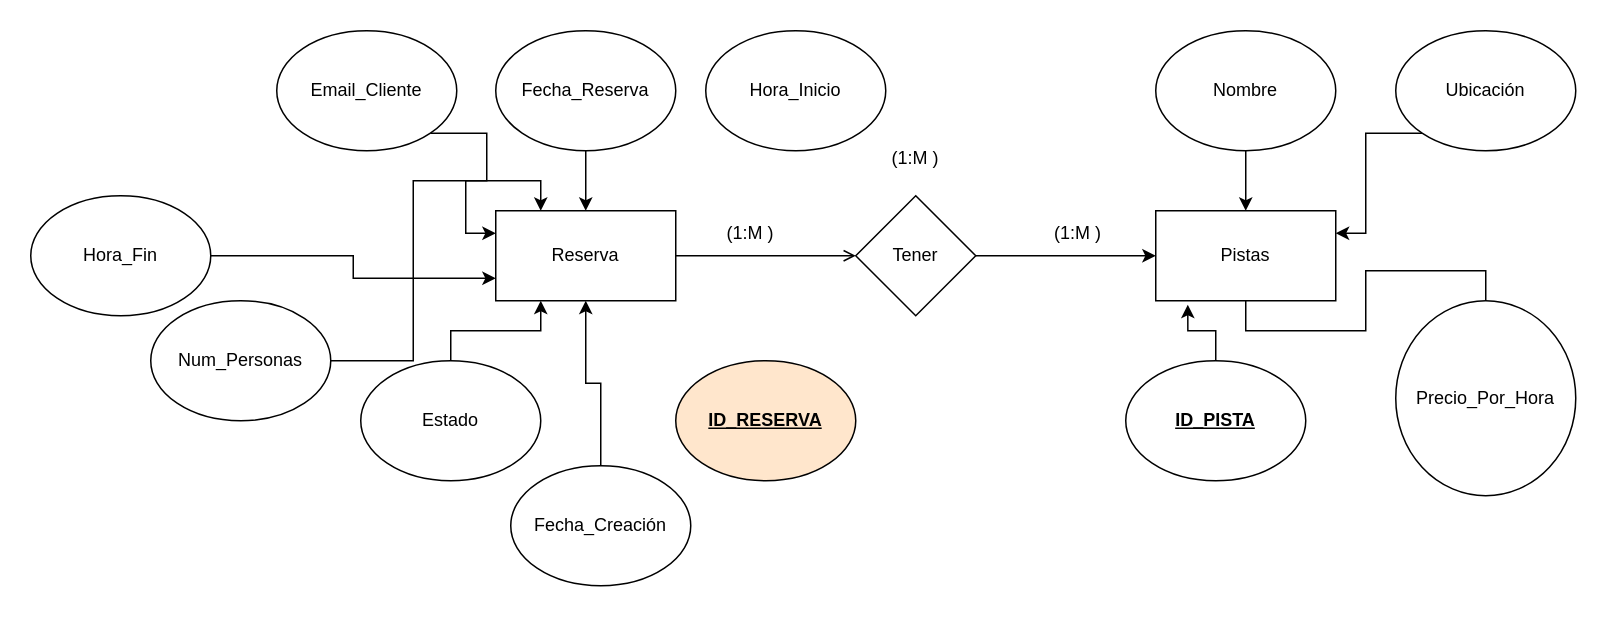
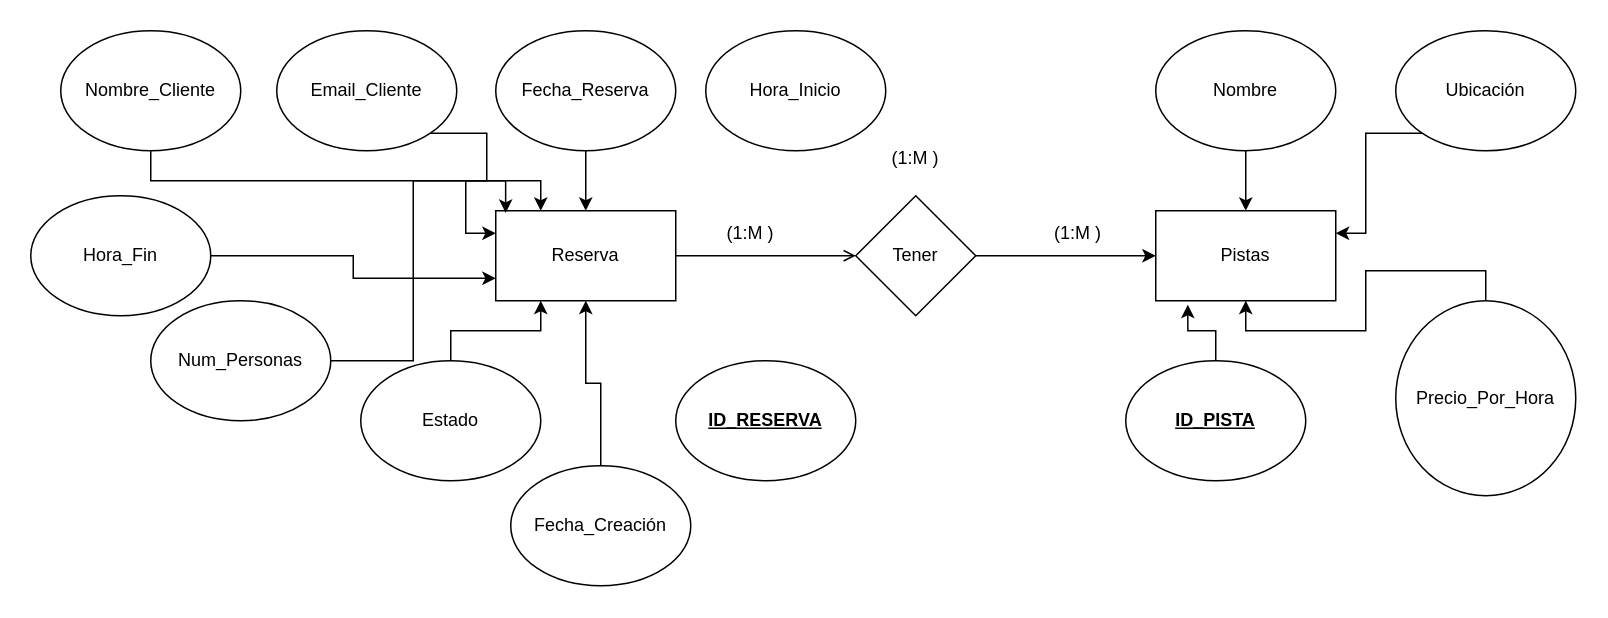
+ <mxCell id="2" value="Nombre_Cliente" style="ellipse;whiteSpace=wrap;html=1;" parent="1" vertex="1"><mxGeometry x="40" y="20" width="120" height="80" as="geometry" /></mxCell>
+ <mxCell id="32" style="edgeStyle=orthogonalEdgeStyle;rounded=0;orthogonalLoop=1;jettySize=auto;html=1;exitX=0.5;exitY=1;exitDx=0;exitDy=0;entryX=0.055;entryY=0.024;entryDx=0;entryDy=0;entryPerimeter=0;" parent="1" source="2" target="11" edge="1"><mxGeometry relative="1" as="geometry" /></mxCell>
- <mxCell id="25" style="edgeStyle=orthogonalEdgeStyle;rounded=0;orthogonalLoop=1;jettySize=auto;html=1;exitX=0.5;exitY=0;exitDx=0;exitDy=0;entryX=0.5;entryY=1;entryDx=0;entryDy=0;endArrow=none;" parent="1" source="26" target="9" edge="1"><mxGeometry relative="1" as="geometry" /></mxCell>
+ <mxCell id="25" style="edgeStyle=orthogonalEdgeStyle;rounded=0;orthogonalLoop=1;jettySize=auto;html=1;exitX=0.5;exitY=0;exitDx=0;exitDy=0;entryX=0.5;entryY=1;entryDx=0;entryDy=0;" parent="1" source="26" target="9" edge="1"><mxGeometry relative="1" as="geometry" /></mxCell>
- <mxCell id="15" value="&lt;b&gt;&lt;u&gt;ID_RESERVA&lt;/u&gt;&lt;/b&gt;" style="ellipse;whiteSpace=wrap;html=1;fillColor=#ffe6cc;" parent="1" vertex="1"><mxGeometry x="450" y="240" width="120" height="80" as="geometry" /></mxCell>
+ <mxCell id="15" value="&lt;b&gt;&lt;u&gt;ID_RESERVA&lt;/u&gt;&lt;/b&gt;" style="ellipse;whiteSpace=wrap;html=1;" parent="1" vertex="1"><mxGeometry x="450" y="240" width="120" height="80" as="geometry" /></mxCell>
